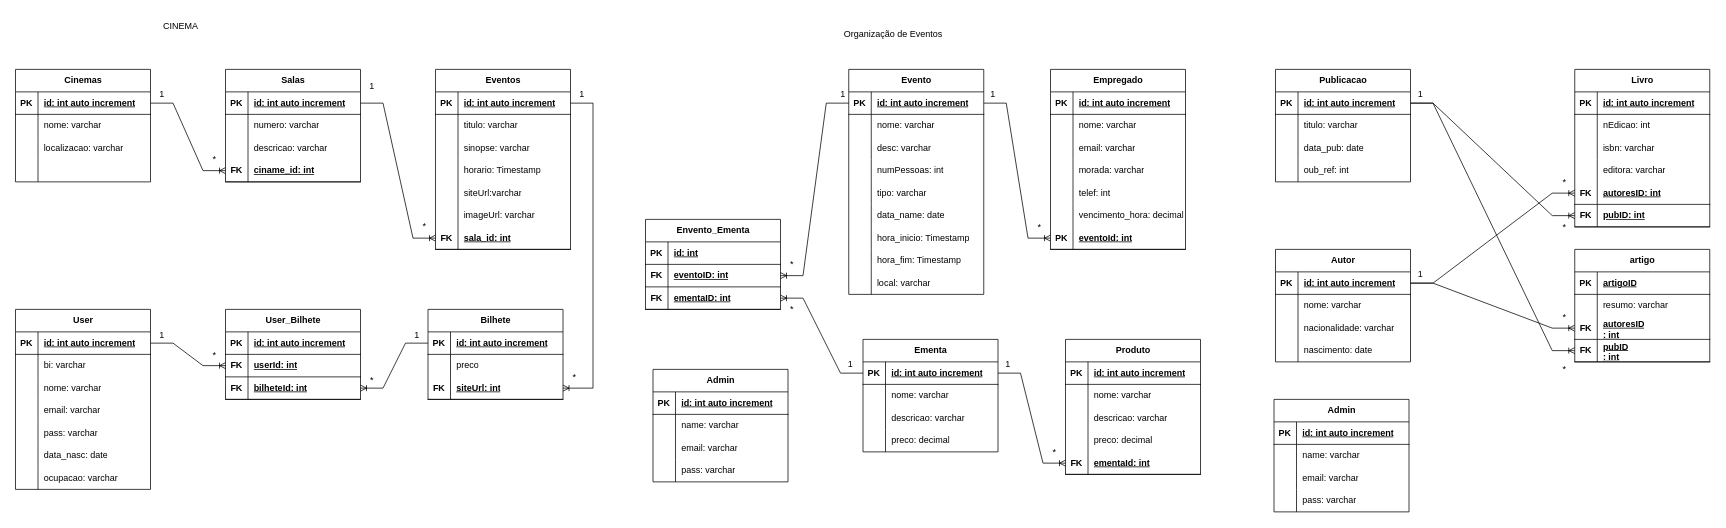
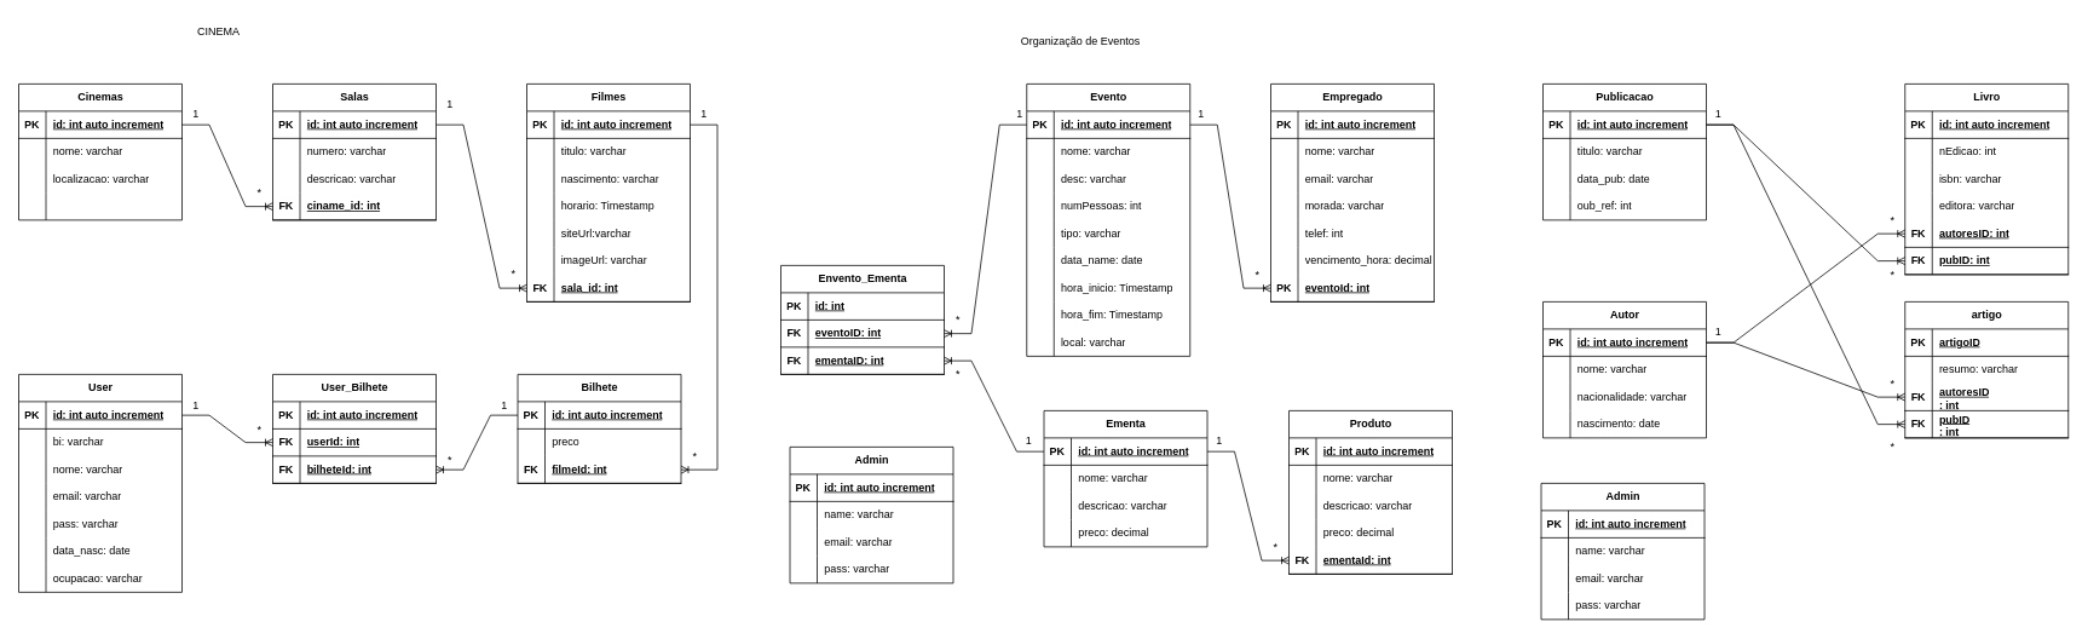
- <mxCell id="60" value="Eventos" style="shape=table;startSize=30;container=1;collapsible=1;childLayout=tableLayout;fixedRows=1;rowLines=0;fontStyle=1;align=center;resizeLast=1;html=1;" parent="1" vertex="1"><mxGeometry x="580" y="92" width="180" height="240" as="geometry" /></mxCell>
+ <mxCell id="60" value="Filmes" style="shape=table;startSize=30;container=1;collapsible=1;childLayout=tableLayout;fixedRows=1;rowLines=0;fontStyle=1;align=center;resizeLast=1;html=1;" parent="1" vertex="1"><mxGeometry x="580" y="92" width="180" height="240" as="geometry" /></mxCell>
- <mxCell id="69" value="sinopse: varchar" style="shape=partialRectangle;connectable=0;fillColor=none;top=0;left=0;bottom=0;right=0;align=left;spacingLeft=6;overflow=hidden;whiteSpace=wrap;html=1;" parent="67" vertex="1"><mxGeometry x="30" width="150" height="30" as="geometry"><mxRectangle width="150" height="30" as="alternateBounds" /></mxGeometry></mxCell>
+ <mxCell id="69" value="nascimento: varchar" style="shape=partialRectangle;connectable=0;fillColor=none;top=0;left=0;bottom=0;right=0;align=left;spacingLeft=6;overflow=hidden;whiteSpace=wrap;html=1;" parent="67" vertex="1"><mxGeometry x="30" width="150" height="30" as="geometry"><mxRectangle width="150" height="30" as="alternateBounds" /></mxGeometry></mxCell>
- <mxCell id="59" value="siteUrl: int" style="shape=partialRectangle;connectable=0;fillColor=none;top=0;left=0;bottom=0;right=0;align=left;spacingLeft=6;fontStyle=5;overflow=hidden;whiteSpace=wrap;html=1;" parent="57" vertex="1"><mxGeometry x="30" width="150" height="30" as="geometry"><mxRectangle width="150" height="30" as="alternateBounds" /></mxGeometry></mxCell>
+ <mxCell id="59" value="filmeId: int" style="shape=partialRectangle;connectable=0;fillColor=none;top=0;left=0;bottom=0;right=0;align=left;spacingLeft=6;fontStyle=5;overflow=hidden;whiteSpace=wrap;html=1;" parent="57" vertex="1"><mxGeometry x="30" width="150" height="30" as="geometry"><mxRectangle width="150" height="30" as="alternateBounds" /></mxGeometry></mxCell>
